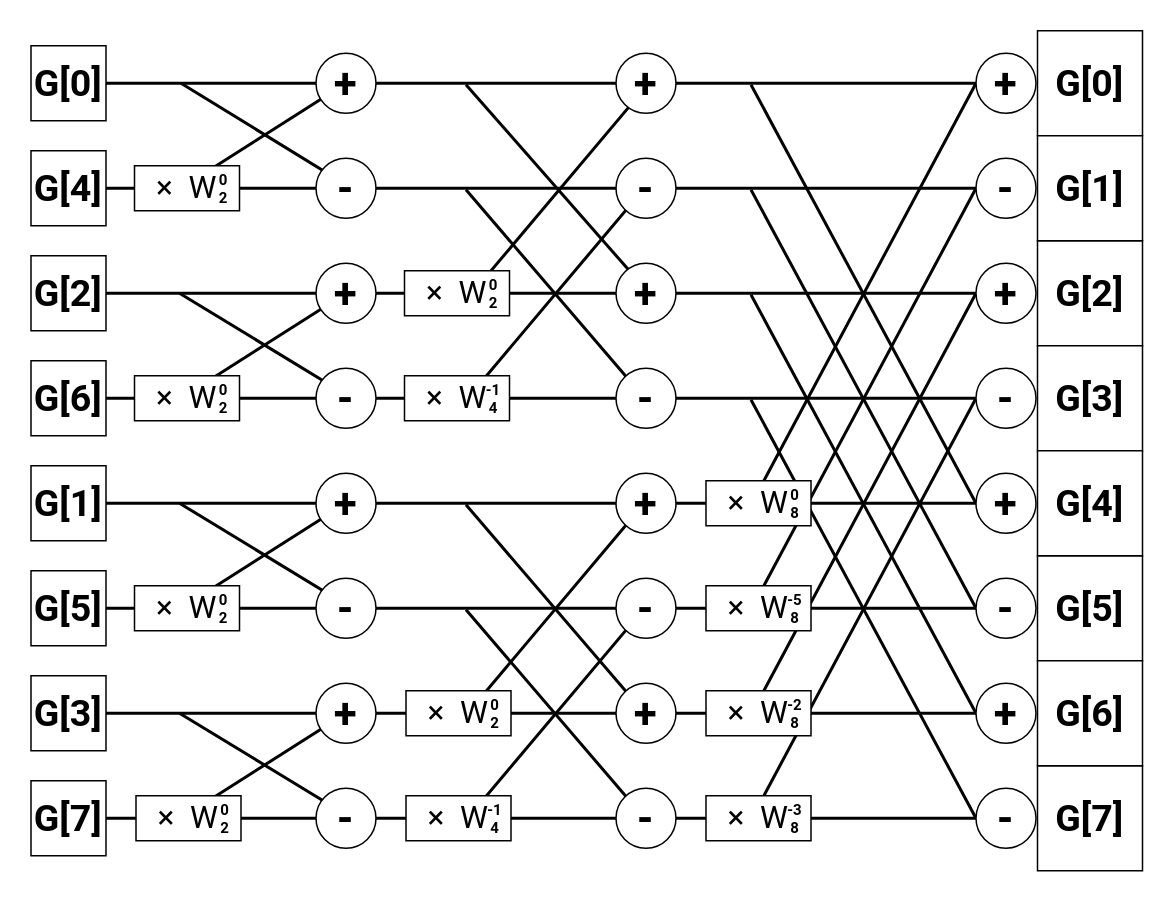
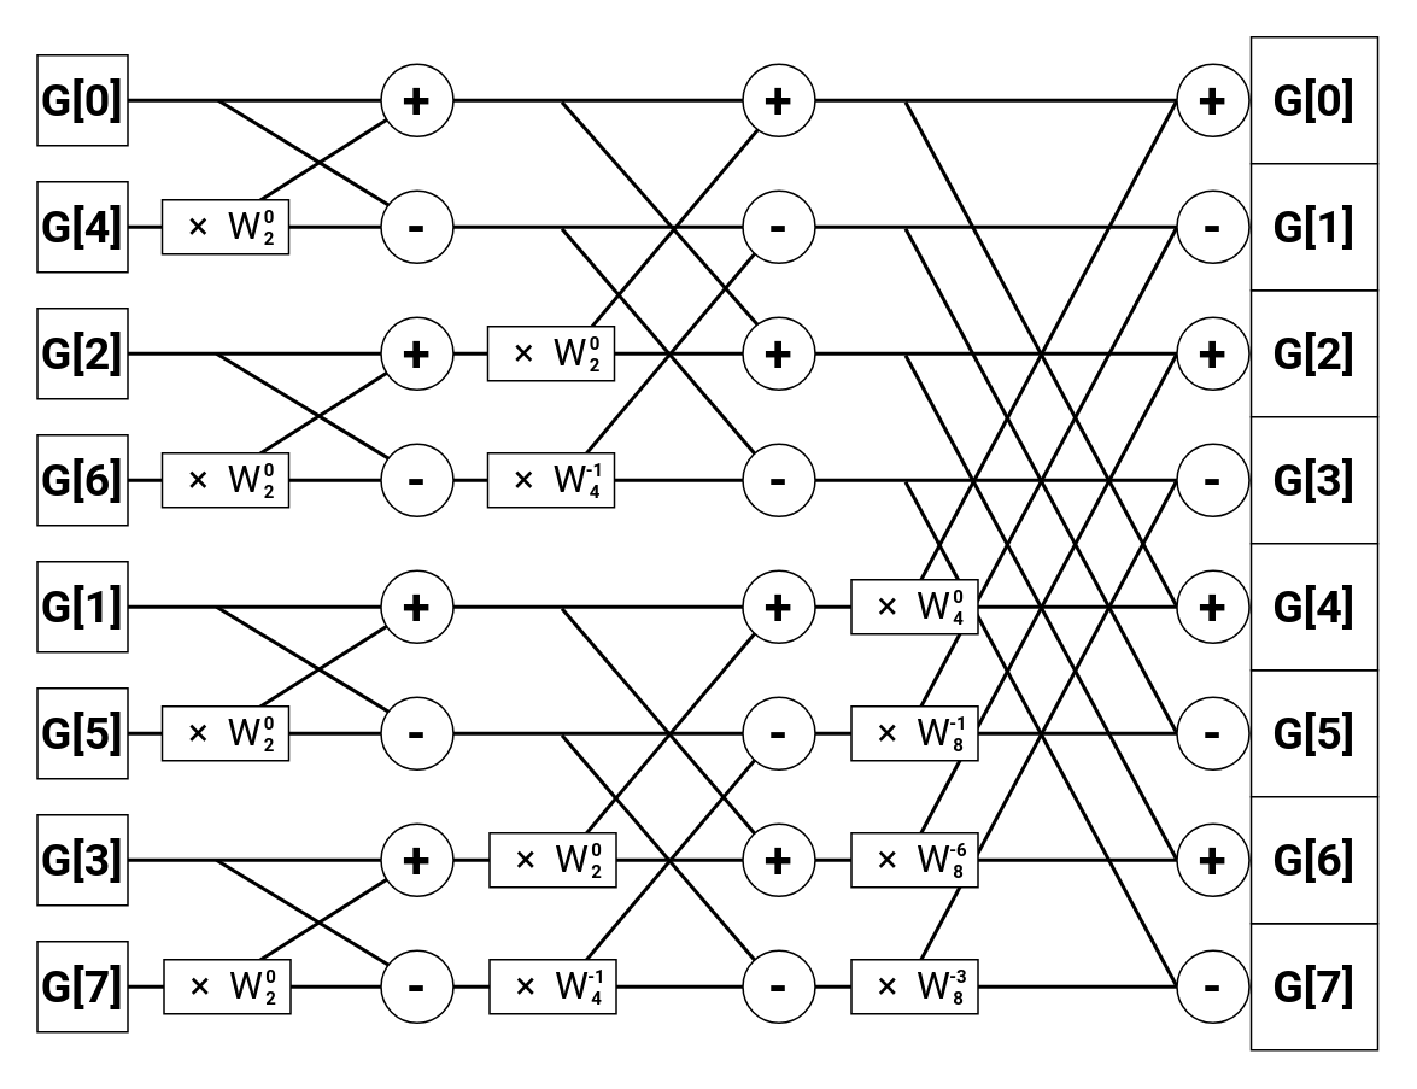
- <mxCell id="83" value="0&lt;br style=&quot;font-size: 10px&quot;&gt;8" style="text;strokeColor=none;fillColor=none;fontSize=10;fontStyle=1;verticalAlign=middle;align=center;labelBackgroundColor=none;fontFamily=roboto;fontSource=https%3A%2F%2Ffonts.googleapis.com%2Fcss%3Ffamily%3Droboto;fontColor=default;horizontal=1;spacing=0;html=1;" vertex="1" parent="1"><mxGeometry x="514" y="323" width="30" height="24" as="geometry" /></mxCell>
+ <mxCell id="83" value="0&lt;br style=&quot;font-size: 10px&quot;&gt;4" style="text;strokeColor=none;fillColor=none;fontSize=10;fontStyle=1;verticalAlign=middle;align=center;labelBackgroundColor=none;fontFamily=roboto;fontSource=https%3A%2F%2Ffonts.googleapis.com%2Fcss%3Ffamily%3Droboto;fontColor=default;horizontal=1;spacing=0;html=1;" vertex="1" parent="1"><mxGeometry x="514" y="323" width="30" height="24" as="geometry" /></mxCell>
- <mxCell id="81" value="-5&lt;br&gt;8" style="text;strokeColor=none;fillColor=none;fontSize=10;fontStyle=1;verticalAlign=middle;align=center;labelBackgroundColor=none;fontFamily=roboto;fontSource=https%3A%2F%2Ffonts.googleapis.com%2Fcss%3Ffamily%3Droboto;fontColor=default;horizontal=1;spacing=0;html=1;" vertex="1" parent="1"><mxGeometry x="514" y="393" width="30" height="24" as="geometry" /></mxCell>
+ <mxCell id="81" value="-1&lt;br&gt;8" style="text;strokeColor=none;fillColor=none;fontSize=10;fontStyle=1;verticalAlign=middle;align=center;labelBackgroundColor=none;fontFamily=roboto;fontSource=https%3A%2F%2Ffonts.googleapis.com%2Fcss%3Ffamily%3Droboto;fontColor=default;horizontal=1;spacing=0;html=1;" vertex="1" parent="1"><mxGeometry x="514" y="393" width="30" height="24" as="geometry" /></mxCell>
- <mxCell id="79" value="-2&lt;br style=&quot;font-size: 10px&quot;&gt;8" style="text;strokeColor=none;fillColor=none;fontSize=10;fontStyle=1;verticalAlign=middle;align=center;labelBackgroundColor=none;fontFamily=roboto;fontSource=https%3A%2F%2Ffonts.googleapis.com%2Fcss%3Ffamily%3Droboto;fontColor=default;horizontal=1;spacing=0;html=1;" vertex="1" parent="1"><mxGeometry x="514" y="463" width="30" height="24" as="geometry" /></mxCell>
+ <mxCell id="79" value="-6&lt;br style=&quot;font-size: 10px&quot;&gt;8" style="text;strokeColor=none;fillColor=none;fontSize=10;fontStyle=1;verticalAlign=middle;align=center;labelBackgroundColor=none;fontFamily=roboto;fontSource=https%3A%2F%2Ffonts.googleapis.com%2Fcss%3Ffamily%3Droboto;fontColor=default;horizontal=1;spacing=0;html=1;" vertex="1" parent="1"><mxGeometry x="514" y="463" width="30" height="24" as="geometry" /></mxCell>
